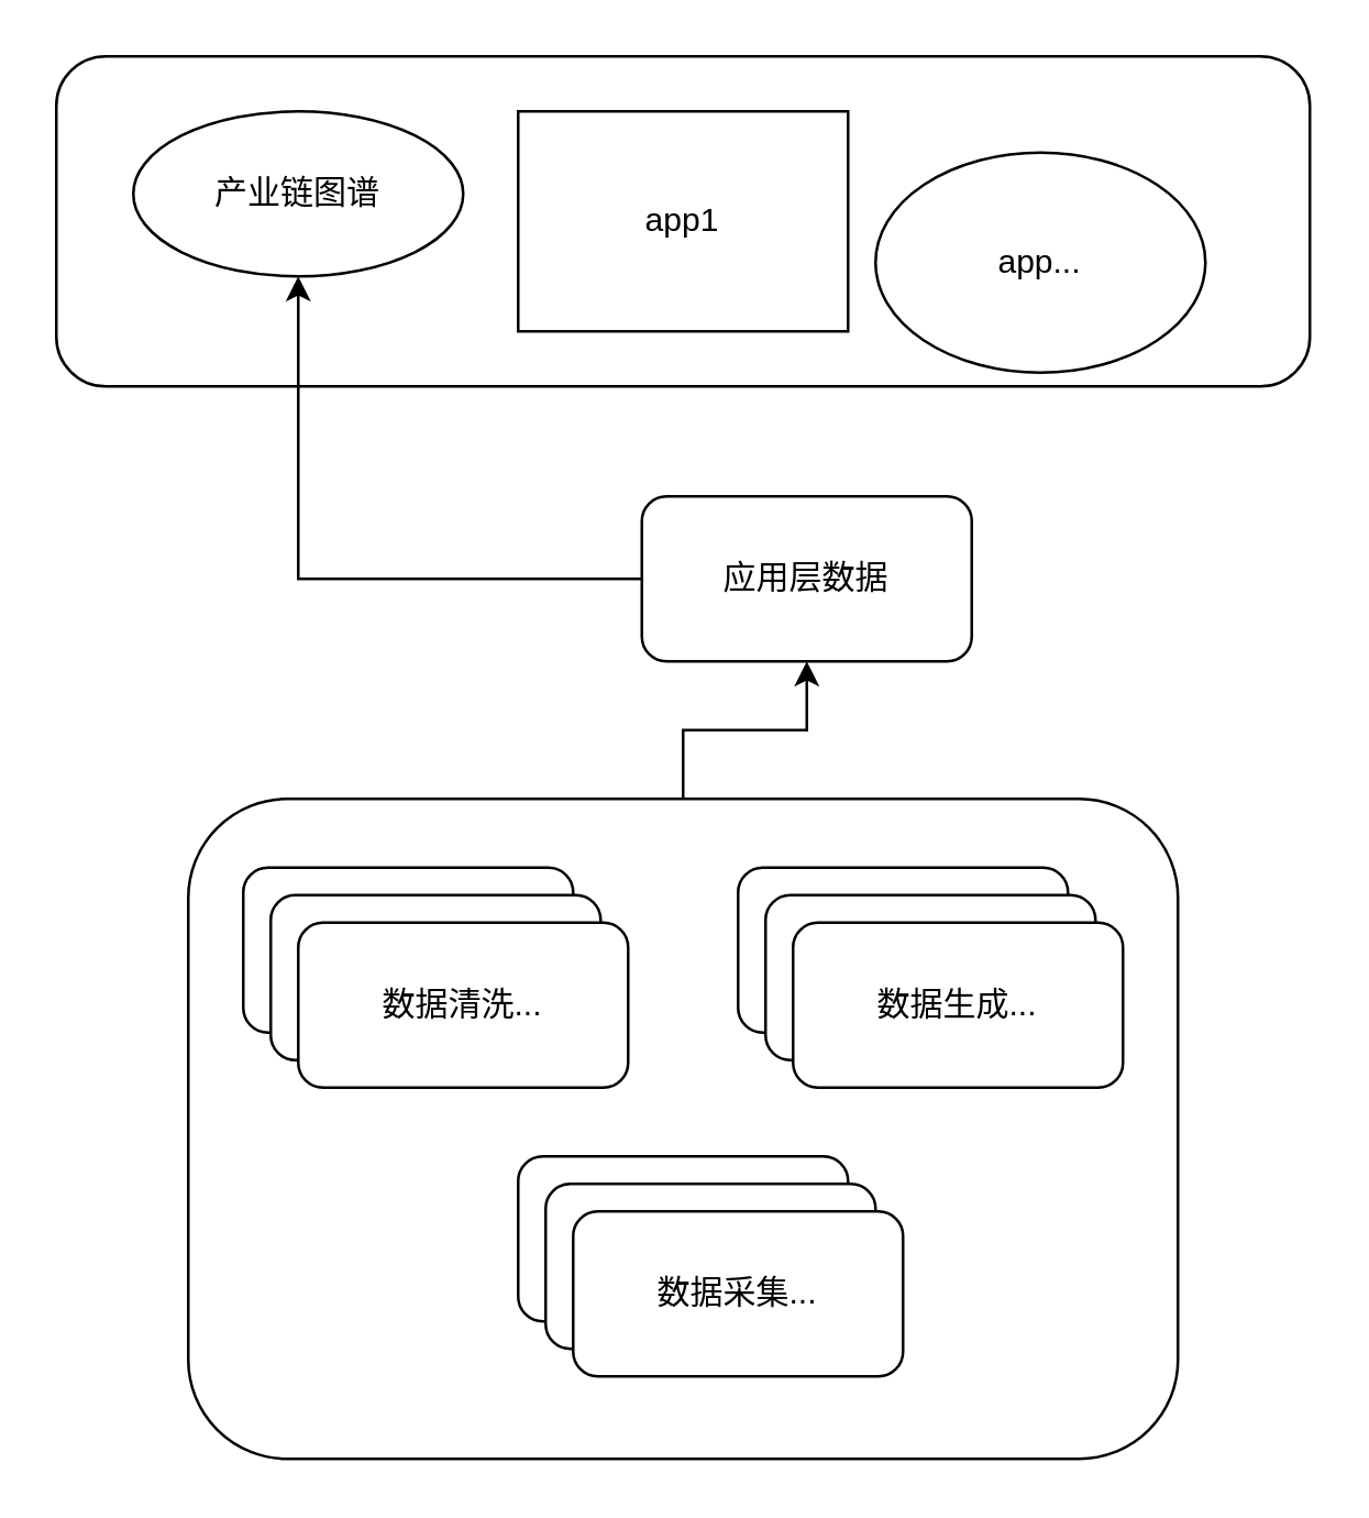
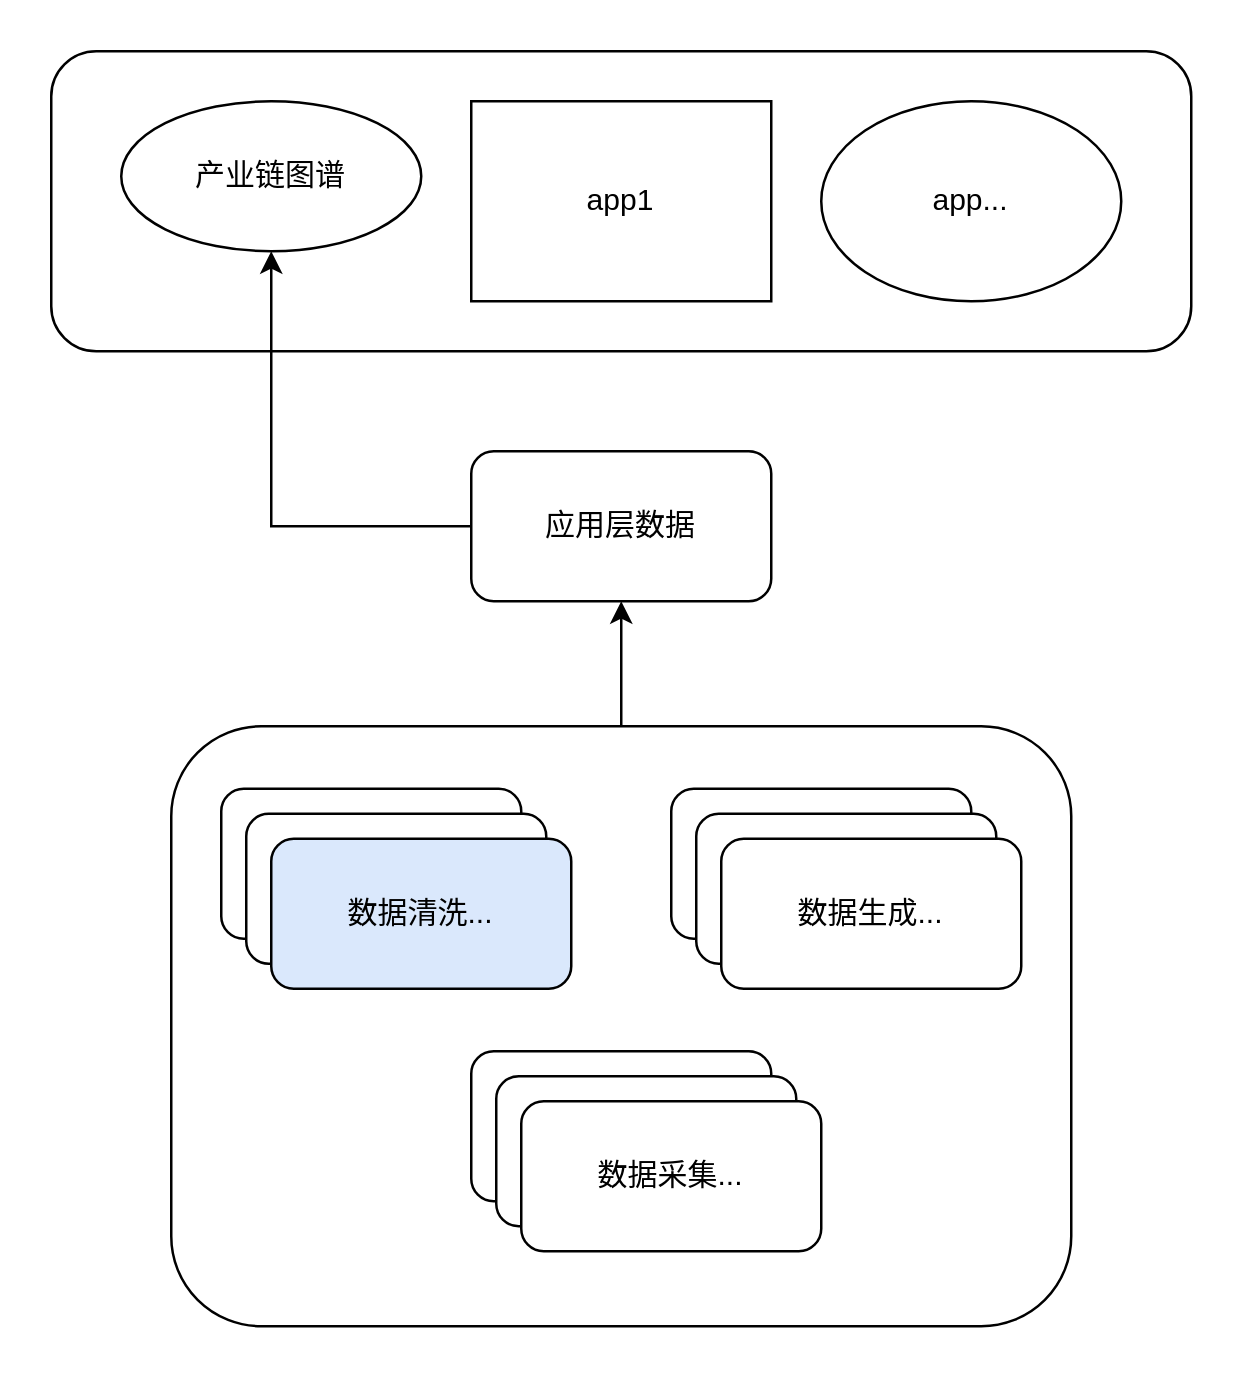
- <mxCell id="18" value="app..." style="ellipse;whiteSpace=wrap;html=1;" vertex="1" parent="1"><mxGeometry x="318" y="55" width="120" height="80" as="geometry" /></mxCell>
+ <mxCell id="18" value="app..." style="ellipse;whiteSpace=wrap;html=1;" vertex="1" parent="1"><mxGeometry x="328" y="40" width="120" height="80" as="geometry" /></mxCell>
- <mxCell id="5" value="应用层数据" style="rounded=1;whiteSpace=wrap;html=1;" vertex="1" parent="1"><mxGeometry x="233" y="180" width="120" height="60" as="geometry" /></mxCell>
+ <mxCell id="5" value="应用层数据" style="rounded=1;whiteSpace=wrap;html=1;" vertex="1" parent="1"><mxGeometry x="188" y="180" width="120" height="60" as="geometry" /></mxCell>
- <mxCell id="11" value="数据清洗..." style="rounded=1;whiteSpace=wrap;html=1;" vertex="1" parent="1"><mxGeometry x="108" y="335" width="120" height="60" as="geometry" /></mxCell>
+ <mxCell id="11" value="数据清洗..." style="rounded=1;whiteSpace=wrap;html=1;fillColor=#dae8fc;" vertex="1" parent="1"><mxGeometry x="108" y="335" width="120" height="60" as="geometry" /></mxCell>
